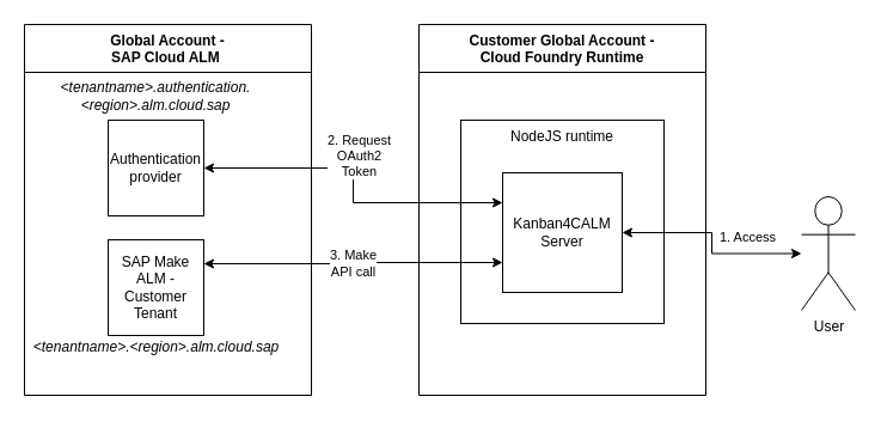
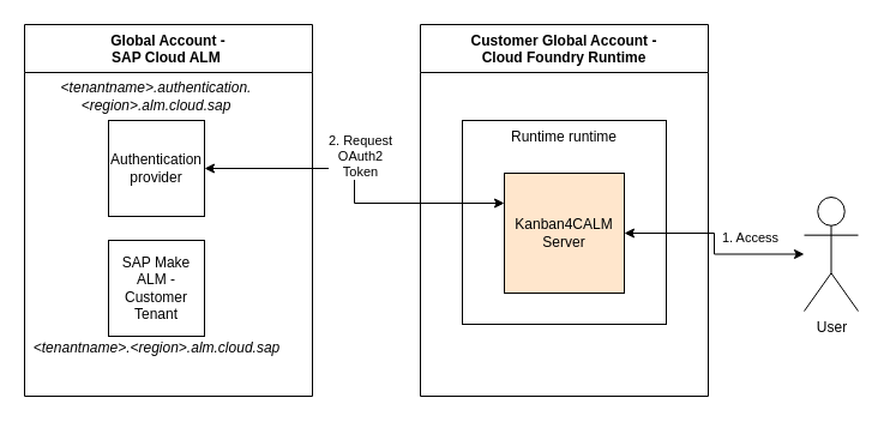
- <mxCell id="3" value="NodeJS runtime" style="whiteSpace=wrap;html=1;aspect=fixed;verticalAlign=top;" vertex="1" parent="2"><mxGeometry x="35" y="80" width="170" height="170" as="geometry" /></mxCell>
+ <mxCell id="3" value="Runtime runtime" style="whiteSpace=wrap;html=1;aspect=fixed;verticalAlign=top;" vertex="1" parent="2"><mxGeometry x="35" y="80" width="170" height="170" as="geometry" /></mxCell>
- <mxCell id="4" value="Kanban4CALM Server" style="whiteSpace=wrap;html=1;aspect=fixed;" vertex="1" parent="2"><mxGeometry x="70" y="124" width="100" height="100" as="geometry" /></mxCell>
+ <mxCell id="4" value="Kanban4CALM Server" style="whiteSpace=wrap;html=1;aspect=fixed;fillColor=#ffe6cc;" vertex="1" parent="2"><mxGeometry x="70" y="124" width="100" height="100" as="geometry" /></mxCell>
- <mxCell id="13" value="3. Make&lt;br&gt;API call" style="edgeStyle=orthogonalEdgeStyle;rounded=0;orthogonalLoop=1;jettySize=auto;html=1;exitX=0;exitY=0.75;exitDx=0;exitDy=0;entryX=1;entryY=0.25;entryDx=0;entryDy=0;endFill=1;startFill=1;startArrow=classic;" edge="1" parent="1" source="4" target="8"><mxGeometry relative="1" as="geometry"><mxPoint x="190" y="190" as="targetPoint" /></mxGeometry></mxCell>
